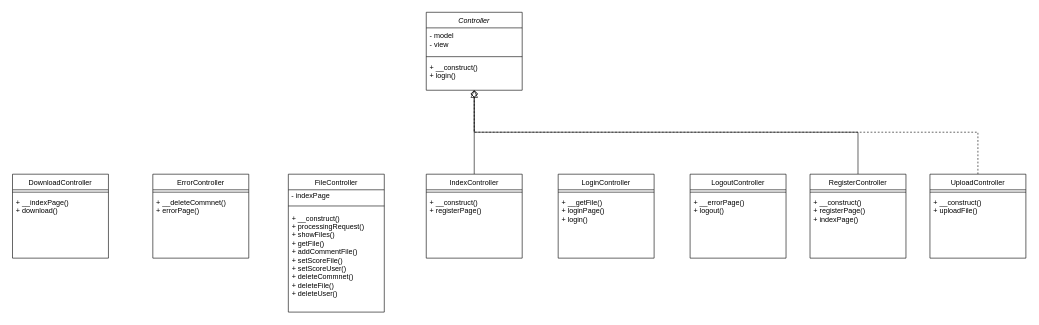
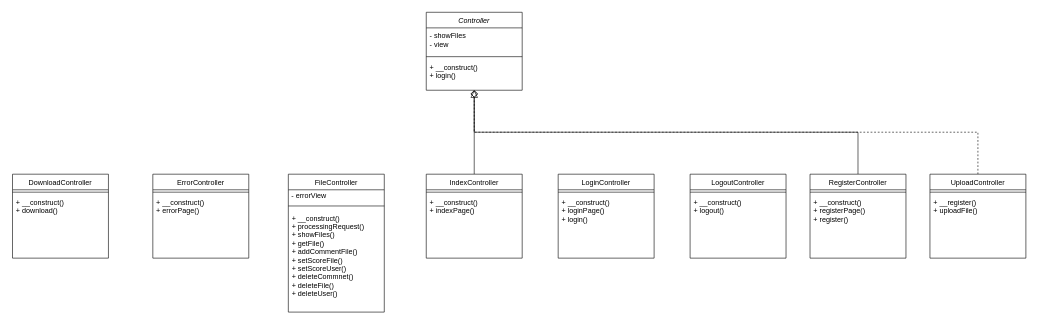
- <mxCell id="3" value="- model&#10;- view&#10;" style="text;align=left;verticalAlign=top;spacingLeft=4;spacingRight=4;overflow=hidden;rotatable=0;points=[[0,0.5],[1,0.5]];portConstraint=eastwest;" parent="2" vertex="1"><mxGeometry y="26" width="160" height="44" as="geometry" /></mxCell>
+ <mxCell id="3" value="- showFiles&#10;- view&#10;" style="text;align=left;verticalAlign=top;spacingLeft=4;spacingRight=4;overflow=hidden;rotatable=0;points=[[0,0.5],[1,0.5]];portConstraint=eastwest;" parent="2" vertex="1"><mxGeometry y="26" width="160" height="44" as="geometry" /></mxCell>
- <mxCell id="13" value="&amp;nbsp;- indexPage" style="text;html=1;align=left;verticalAlign=middle;resizable=0;points=[];autosize=1;strokeColor=none;" vertex="1" parent="12"><mxGeometry y="26" width="160" height="20" as="geometry" /></mxCell>
+ <mxCell id="13" value="&amp;nbsp;- errorView" style="text;html=1;align=left;verticalAlign=middle;resizable=0;points=[];autosize=1;strokeColor=none;" vertex="1" parent="12"><mxGeometry y="26" width="160" height="20" as="geometry" /></mxCell>
- <mxCell id="8" value="+ __indexPage()&#10;+ download()" style="text;align=left;verticalAlign=top;spacingLeft=4;spacingRight=4;overflow=hidden;rotatable=0;points=[[0,0.5],[1,0.5]];portConstraint=eastwest;" parent="6" vertex="1"><mxGeometry y="34" width="160" height="106" as="geometry" /></mxCell>
+ <mxCell id="8" value="+ __construct()&#10;+ download()" style="text;align=left;verticalAlign=top;spacingLeft=4;spacingRight=4;overflow=hidden;rotatable=0;points=[[0,0.5],[1,0.5]];portConstraint=eastwest;" parent="6" vertex="1"><mxGeometry y="34" width="160" height="106" as="geometry" /></mxCell>
- <mxCell id="11" value="+ __deleteCommnet()&#10;+ errorPage()" style="text;align=left;verticalAlign=top;spacingLeft=4;spacingRight=4;overflow=hidden;rotatable=0;points=[[0,0.5],[1,0.5]];portConstraint=eastwest;" vertex="1" parent="9"><mxGeometry y="34" width="160" height="106" as="geometry" /></mxCell>
+ <mxCell id="11" value="+ __construct()&#10;+ errorPage()" style="text;align=left;verticalAlign=top;spacingLeft=4;spacingRight=4;overflow=hidden;rotatable=0;points=[[0,0.5],[1,0.5]];portConstraint=eastwest;" vertex="1" parent="9"><mxGeometry y="34" width="160" height="106" as="geometry" /></mxCell>
- <mxCell id="19" value="+ __construct()&#10;+ registerPage()" style="text;align=left;verticalAlign=top;spacingLeft=4;spacingRight=4;overflow=hidden;rotatable=0;points=[[0,0.5],[1,0.5]];portConstraint=eastwest;" vertex="1" parent="17"><mxGeometry y="34" width="160" height="106" as="geometry" /></mxCell>
+ <mxCell id="19" value="+ __construct()&#10;+ indexPage()" style="text;align=left;verticalAlign=top;spacingLeft=4;spacingRight=4;overflow=hidden;rotatable=0;points=[[0,0.5],[1,0.5]];portConstraint=eastwest;" vertex="1" parent="17"><mxGeometry y="34" width="160" height="106" as="geometry" /></mxCell>
- <mxCell id="22" value="+ __getFile()&#10;+ loginPage()&#10;+ login()" style="text;align=left;verticalAlign=top;spacingLeft=4;spacingRight=4;overflow=hidden;rotatable=0;points=[[0,0.5],[1,0.5]];portConstraint=eastwest;" vertex="1" parent="20"><mxGeometry y="34" width="160" height="106" as="geometry" /></mxCell>
+ <mxCell id="22" value="+ __construct()&#10;+ loginPage()&#10;+ login()" style="text;align=left;verticalAlign=top;spacingLeft=4;spacingRight=4;overflow=hidden;rotatable=0;points=[[0,0.5],[1,0.5]];portConstraint=eastwest;" vertex="1" parent="20"><mxGeometry y="34" width="160" height="106" as="geometry" /></mxCell>
- <mxCell id="25" value="+ __errorPage()&#10;+ logout()" style="text;align=left;verticalAlign=top;spacingLeft=4;spacingRight=4;overflow=hidden;rotatable=0;points=[[0,0.5],[1,0.5]];portConstraint=eastwest;" vertex="1" parent="23"><mxGeometry y="34" width="160" height="106" as="geometry" /></mxCell>
+ <mxCell id="25" value="+ __construct()&#10;+ logout()" style="text;align=left;verticalAlign=top;spacingLeft=4;spacingRight=4;overflow=hidden;rotatable=0;points=[[0,0.5],[1,0.5]];portConstraint=eastwest;" vertex="1" parent="23"><mxGeometry y="34" width="160" height="106" as="geometry" /></mxCell>
- <mxCell id="29" value="+ __construct()&#10;+ registerPage()&#10;+ indexPage()" style="text;align=left;verticalAlign=top;spacingLeft=4;spacingRight=4;overflow=hidden;rotatable=0;points=[[0,0.5],[1,0.5]];portConstraint=eastwest;" vertex="1" parent="27"><mxGeometry y="34" width="160" height="106" as="geometry" /></mxCell>
+ <mxCell id="29" value="+ __construct()&#10;+ registerPage()&#10;+ register()" style="text;align=left;verticalAlign=top;spacingLeft=4;spacingRight=4;overflow=hidden;rotatable=0;points=[[0,0.5],[1,0.5]];portConstraint=eastwest;" vertex="1" parent="27"><mxGeometry y="34" width="160" height="106" as="geometry" /></mxCell>
- <mxCell id="33" value="+ __construct()&#10;+ uploadFile()" style="text;align=left;verticalAlign=top;spacingLeft=4;spacingRight=4;overflow=hidden;rotatable=0;points=[[0,0.5],[1,0.5]];portConstraint=eastwest;" vertex="1" parent="31"><mxGeometry y="34" width="160" height="106" as="geometry" /></mxCell>
+ <mxCell id="33" value="+ __register()&#10;+ uploadFile()" style="text;align=left;verticalAlign=top;spacingLeft=4;spacingRight=4;overflow=hidden;rotatable=0;points=[[0,0.5],[1,0.5]];portConstraint=eastwest;" vertex="1" parent="31"><mxGeometry y="34" width="160" height="106" as="geometry" /></mxCell>
